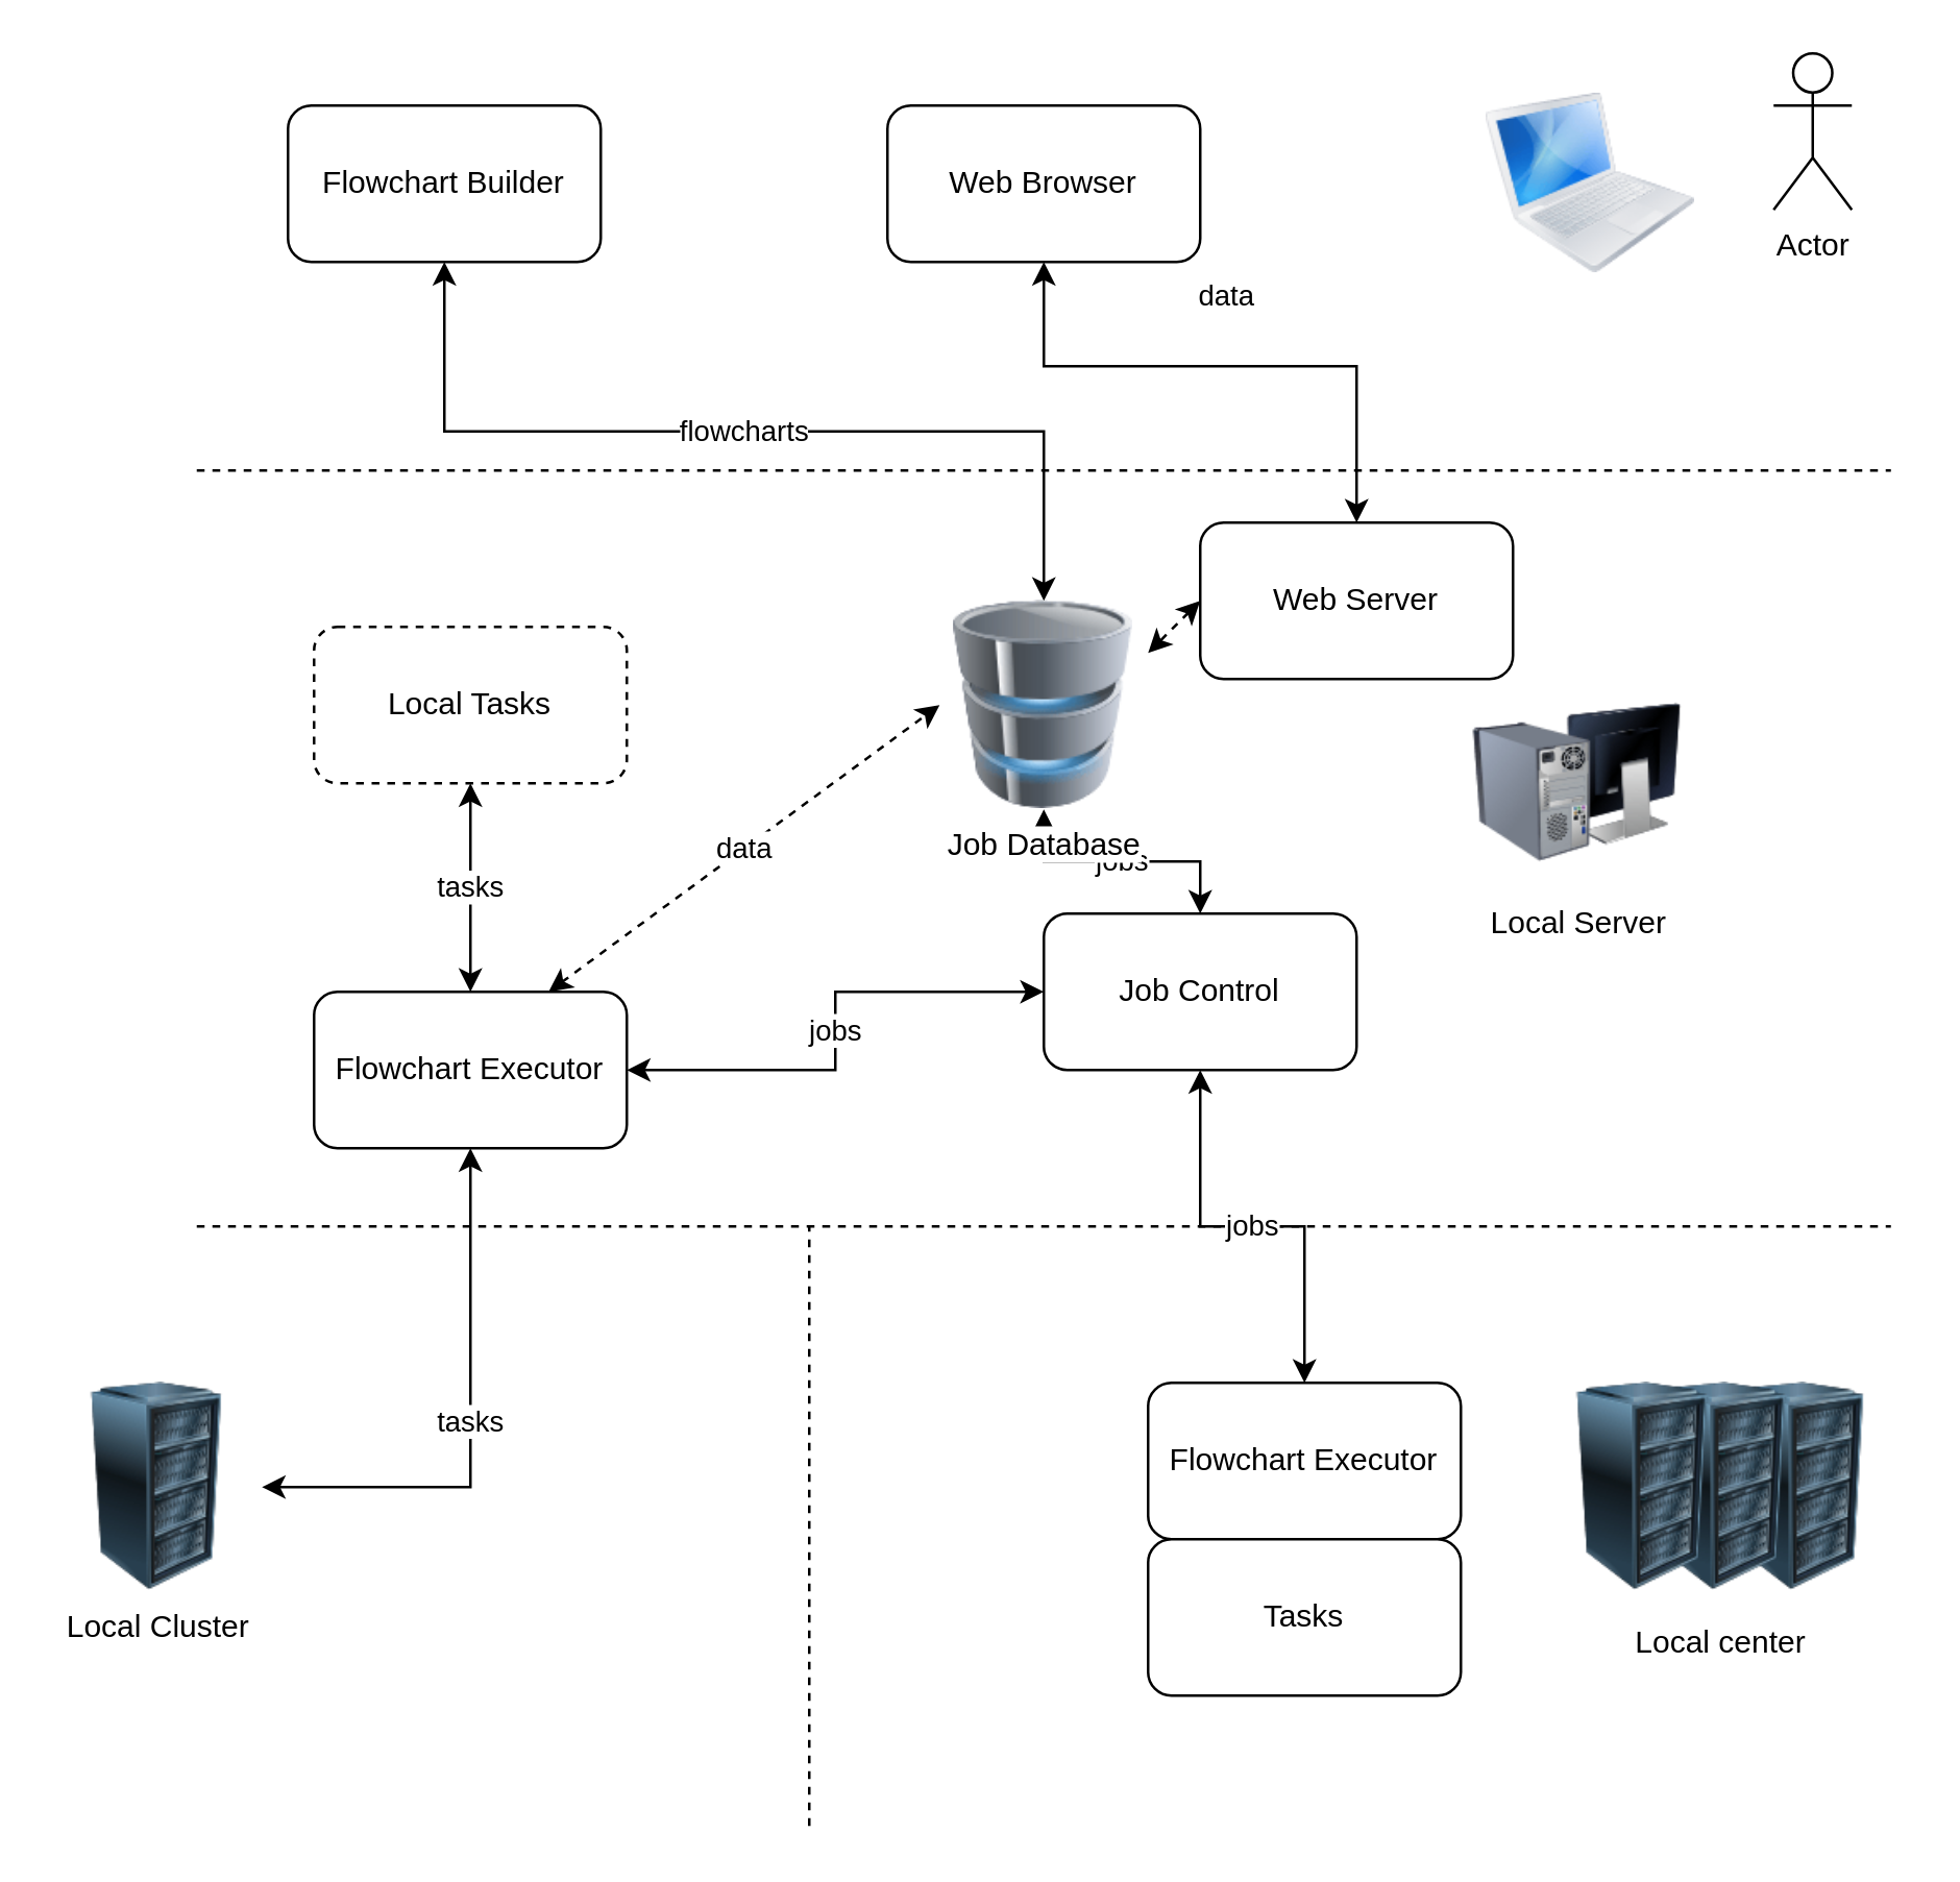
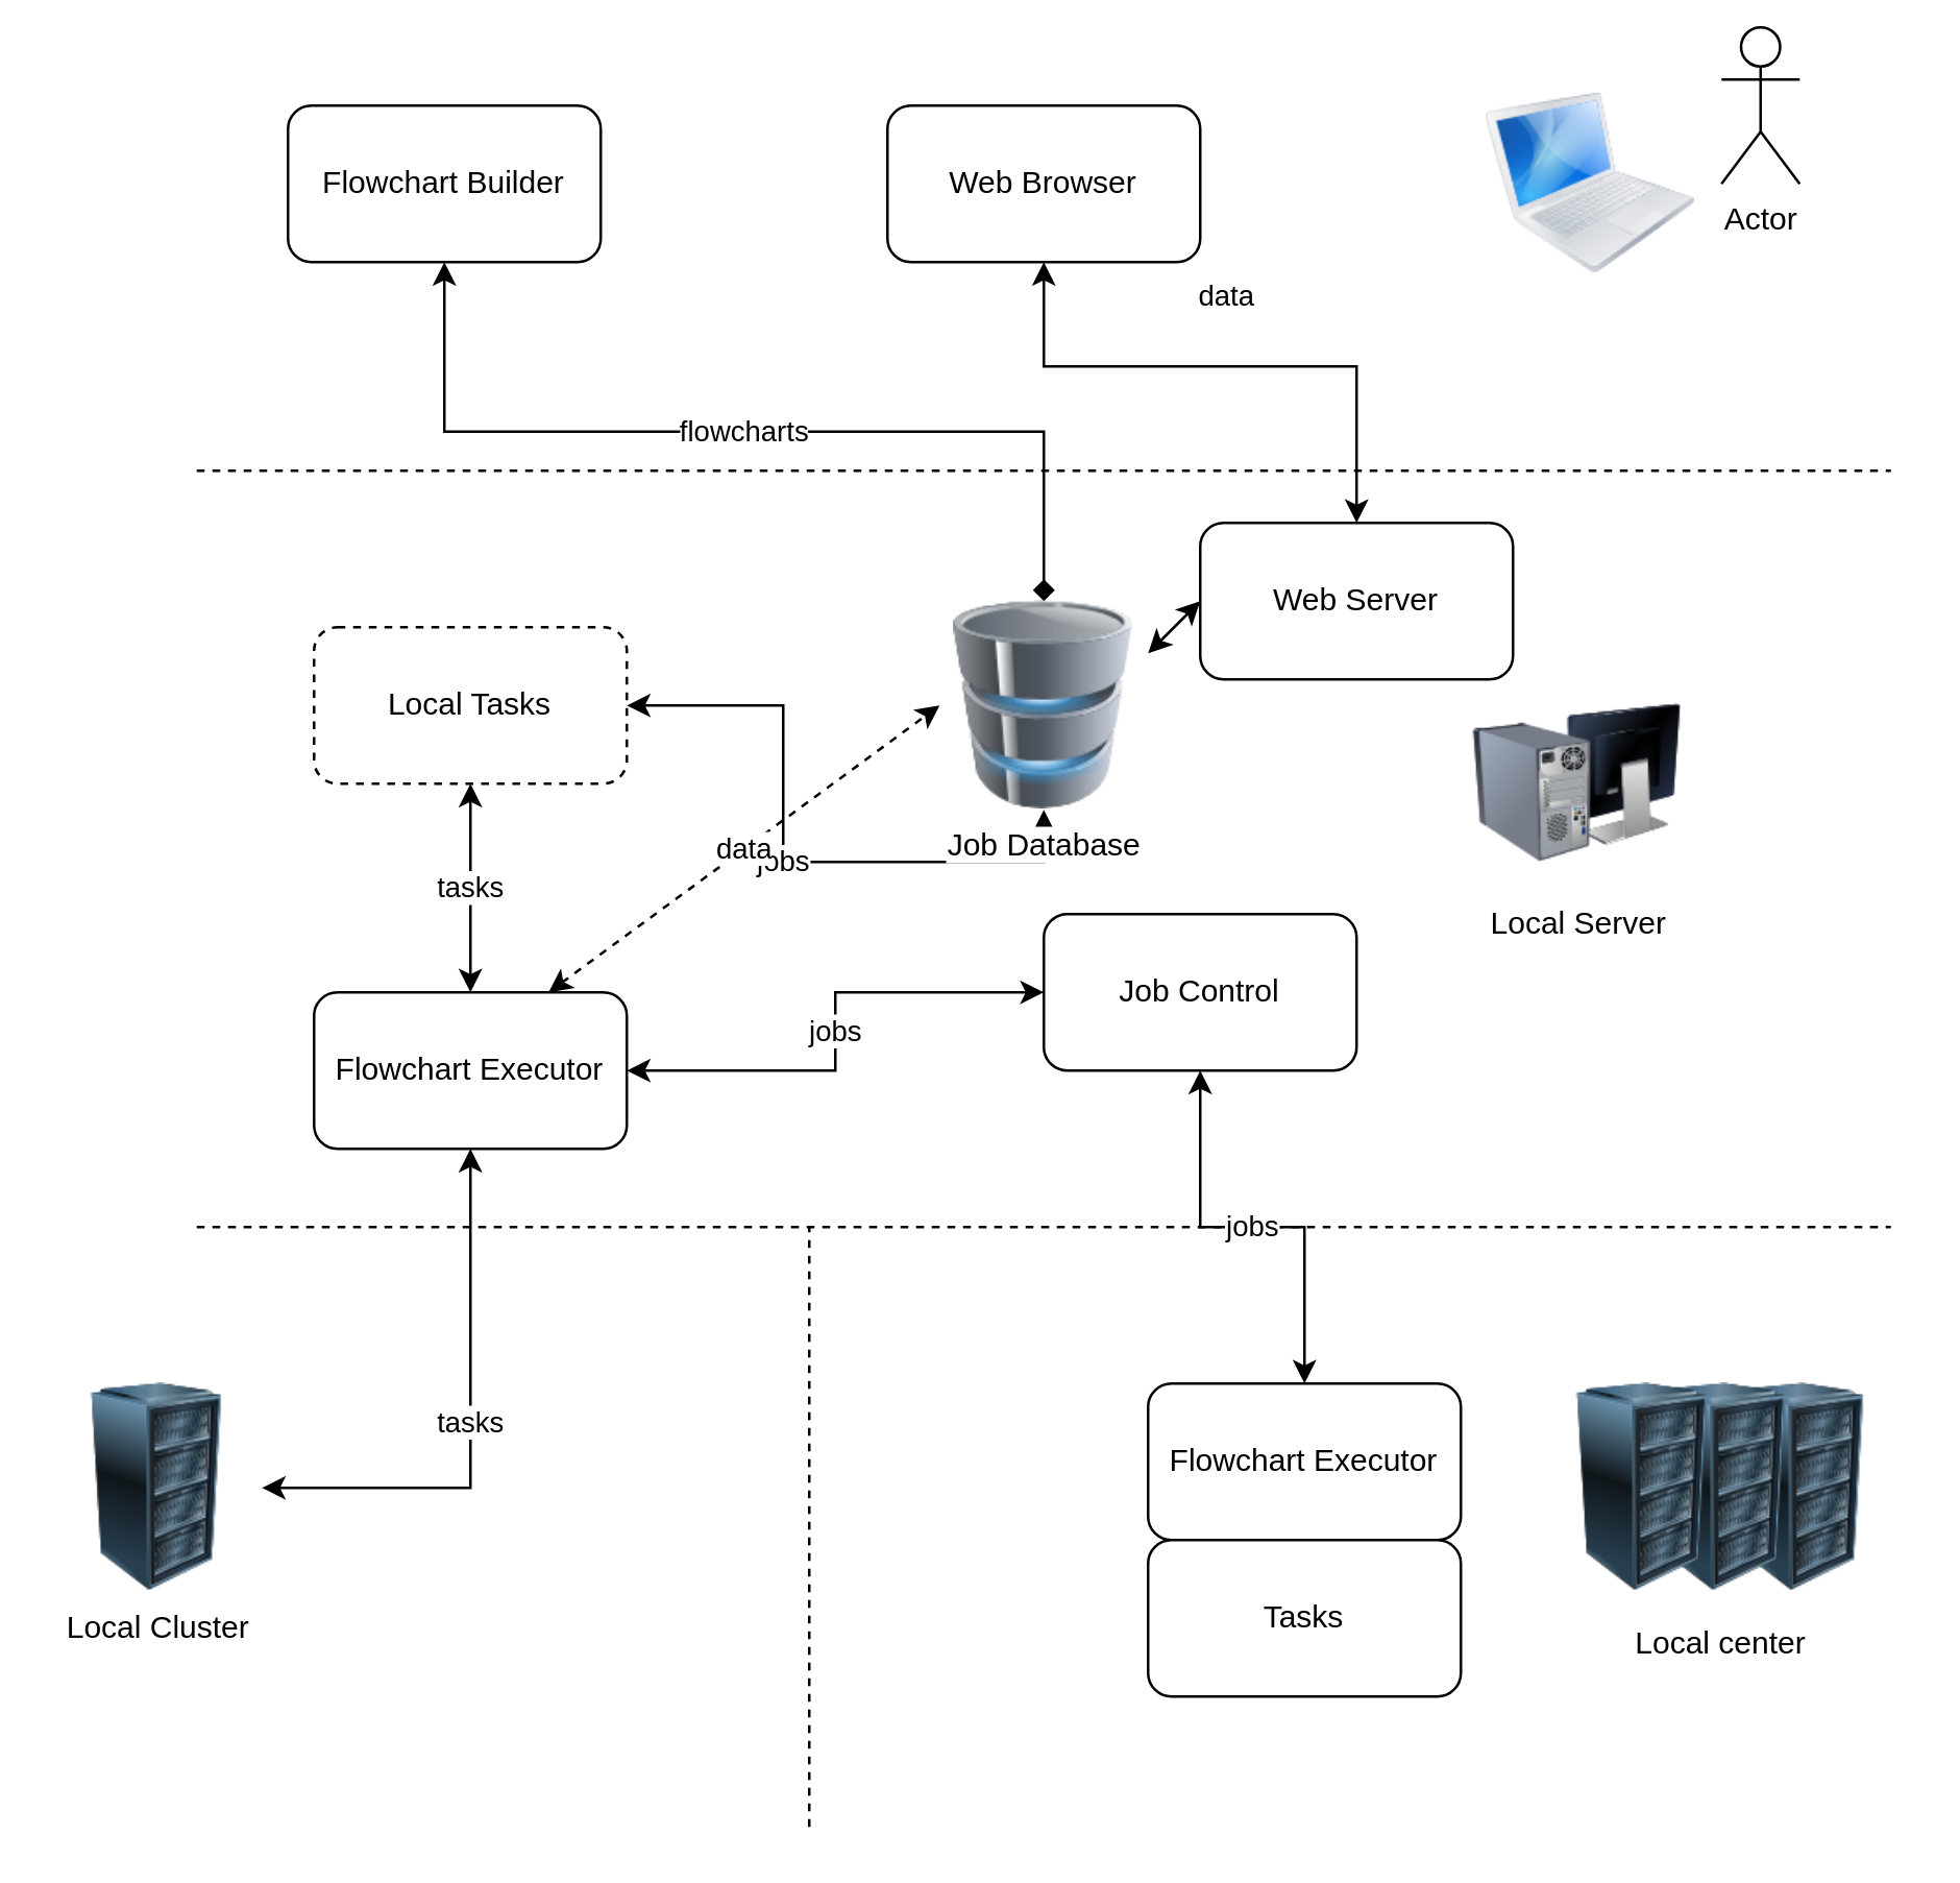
- <mxCell id="2" value="Actor" style="shape=umlActor;verticalLabelPosition=bottom;labelBackgroundColor=#ffffff;verticalAlign=top;html=1;outlineConnect=0;" parent="1" vertex="1"><mxGeometry x="680" y="20" width="30" height="60" as="geometry" /></mxCell>
+ <mxCell id="2" value="Actor" style="shape=umlActor;verticalLabelPosition=bottom;labelBackgroundColor=#ffffff;verticalAlign=top;html=1;outlineConnect=0;" parent="1" vertex="1"><mxGeometry x="660" y="10" width="30" height="60" as="geometry" /></mxCell>
- <mxCell id="4" value="flowcharts" style="edgeStyle=orthogonalEdgeStyle;rounded=0;orthogonalLoop=1;jettySize=auto;html=1;exitX=0.5;exitY=1;exitDx=0;exitDy=0;entryX=0.5;entryY=0;entryDx=0;entryDy=0;startArrow=classic;startFill=1;" parent="1" source="5" target="11" edge="1"><mxGeometry relative="1" as="geometry" /></mxCell>
+ <mxCell id="4" value="flowcharts" style="edgeStyle=orthogonalEdgeStyle;rounded=0;orthogonalLoop=1;jettySize=auto;html=1;exitX=0.5;exitY=1;exitDx=0;exitDy=0;entryX=0.5;entryY=0;entryDx=0;entryDy=0;startArrow=classic;startFill=1;endArrow=diamond;" parent="1" source="5" target="11" edge="1"><mxGeometry relative="1" as="geometry" /></mxCell>
- <mxCell id="30" style="edgeStyle=none;rounded=0;orthogonalLoop=1;jettySize=auto;html=1;exitX=0;exitY=0.5;exitDx=0;exitDy=0;entryX=1;entryY=0.25;entryDx=0;entryDy=0;startArrow=classic;startFill=1;dashed=1;" parent="1" source="31" target="11" edge="1"><mxGeometry relative="1" as="geometry" /></mxCell>
+ <mxCell id="30" style="edgeStyle=none;rounded=0;orthogonalLoop=1;jettySize=auto;html=1;exitX=0;exitY=0.5;exitDx=0;exitDy=0;entryX=1;entryY=0.25;entryDx=0;entryDy=0;startArrow=classic;startFill=1;" parent="1" source="31" target="11" edge="1"><mxGeometry relative="1" as="geometry" /></mxCell>
- <mxCell id="10" value="jobs" style="edgeStyle=orthogonalEdgeStyle;rounded=0;orthogonalLoop=1;jettySize=auto;html=1;exitX=0.5;exitY=1;exitDx=0;exitDy=0;startArrow=classic;startFill=1;" parent="1" source="11" target="15" edge="1"><mxGeometry relative="1" as="geometry" /></mxCell>
+ <mxCell id="10" value="jobs" style="edgeStyle=orthogonalEdgeStyle;rounded=0;orthogonalLoop=1;jettySize=auto;html=1;exitX=0.5;exitY=1;exitDx=0;exitDy=0;startArrow=classic;startFill=1;" parent="1" source="11" target="20" edge="1"><mxGeometry relative="1" as="geometry" /></mxCell>
